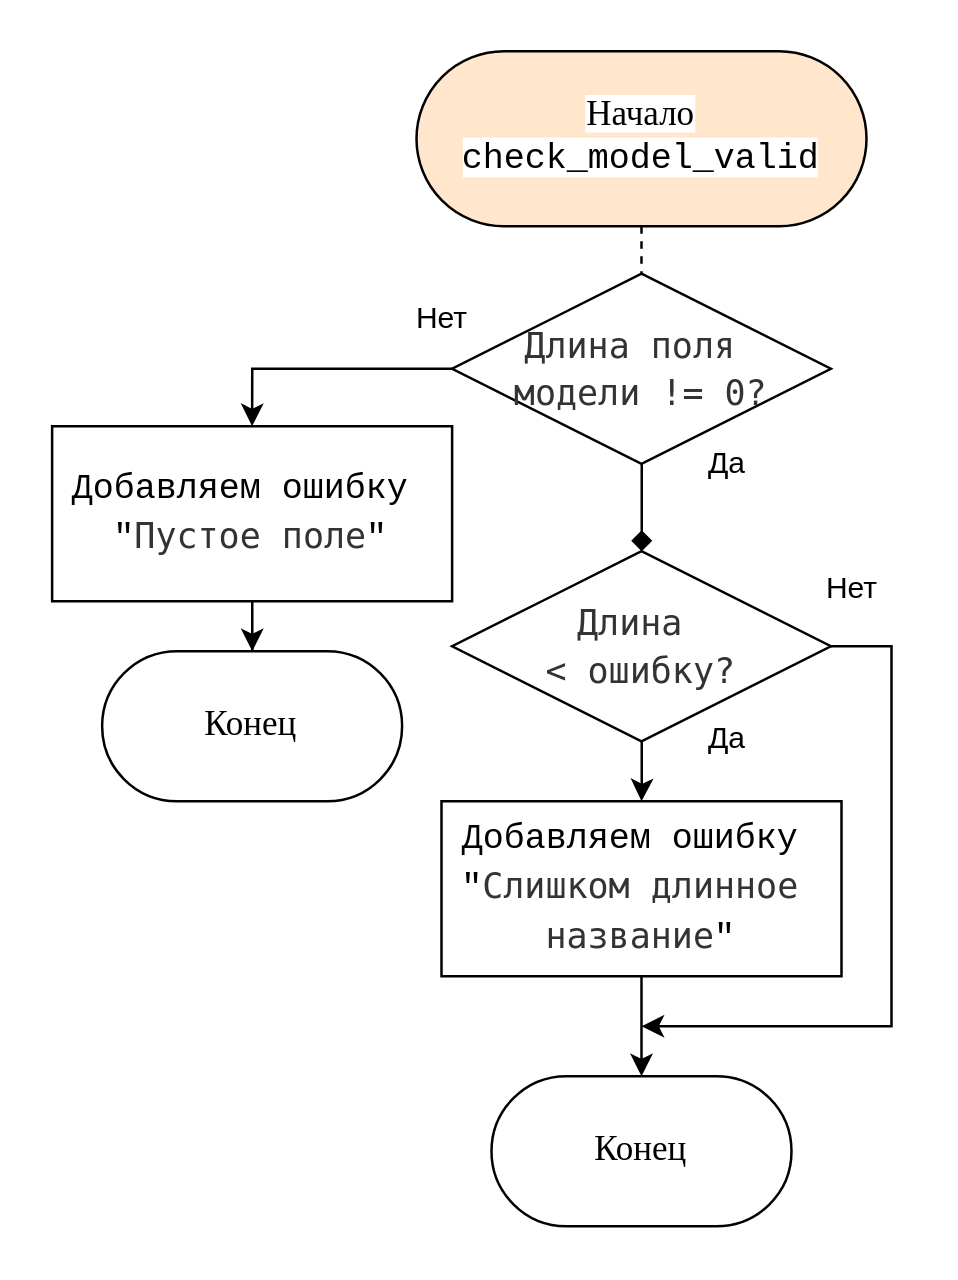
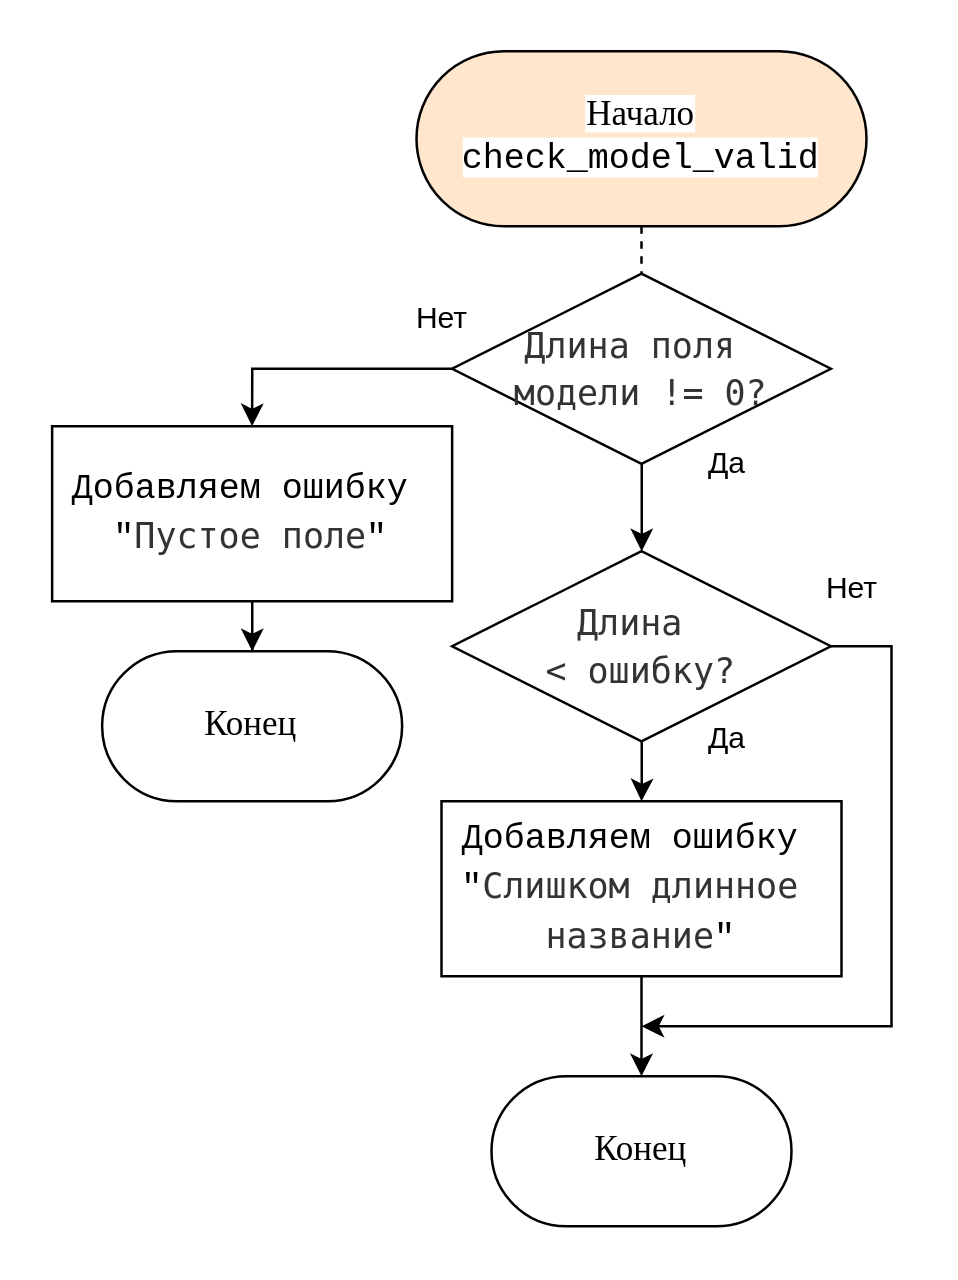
- <mxCell id="5" style="edgeStyle=orthogonalEdgeStyle;rounded=0;orthogonalLoop=1;jettySize=auto;html=1;endArrow=diamond;" edge="1" parent="1" source="6" target="9"><mxGeometry relative="1" as="geometry" /></mxCell>
+ <mxCell id="5" style="edgeStyle=orthogonalEdgeStyle;rounded=0;orthogonalLoop=1;jettySize=auto;html=1;" edge="1" parent="1" source="6" target="9"><mxGeometry relative="1" as="geometry" /></mxCell>
